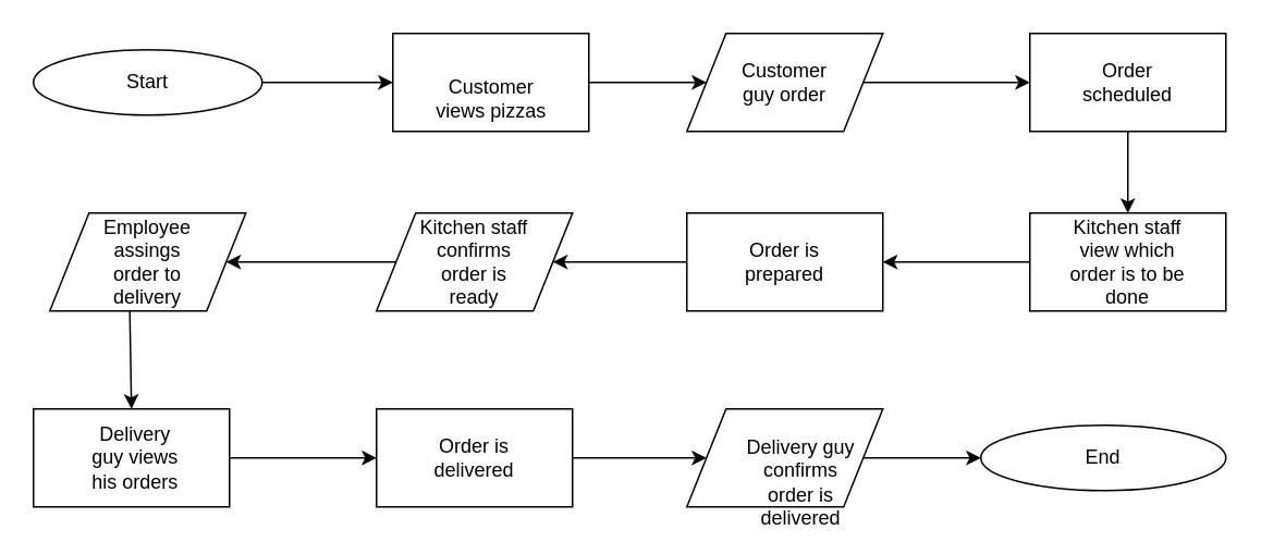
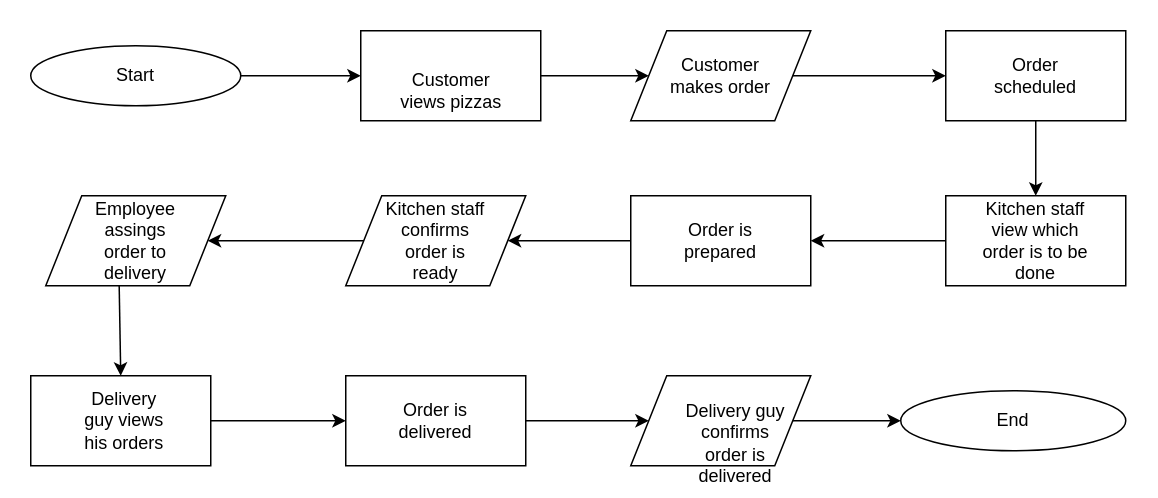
- <mxCell id="8" value="Customer guy order" style="text;html=1;strokeColor=none;fillColor=none;align=center;verticalAlign=middle;whiteSpace=wrap;rounded=0;" vertex="1" parent="1"><mxGeometry x="445" y="40" width="70" height="20" as="geometry" /></mxCell>
+ <mxCell id="8" value="Customer makes order" style="text;html=1;strokeColor=none;fillColor=none;align=center;verticalAlign=middle;whiteSpace=wrap;rounded=0;" vertex="1" parent="1"><mxGeometry x="445" y="40" width="70" height="20" as="geometry" /></mxCell>
